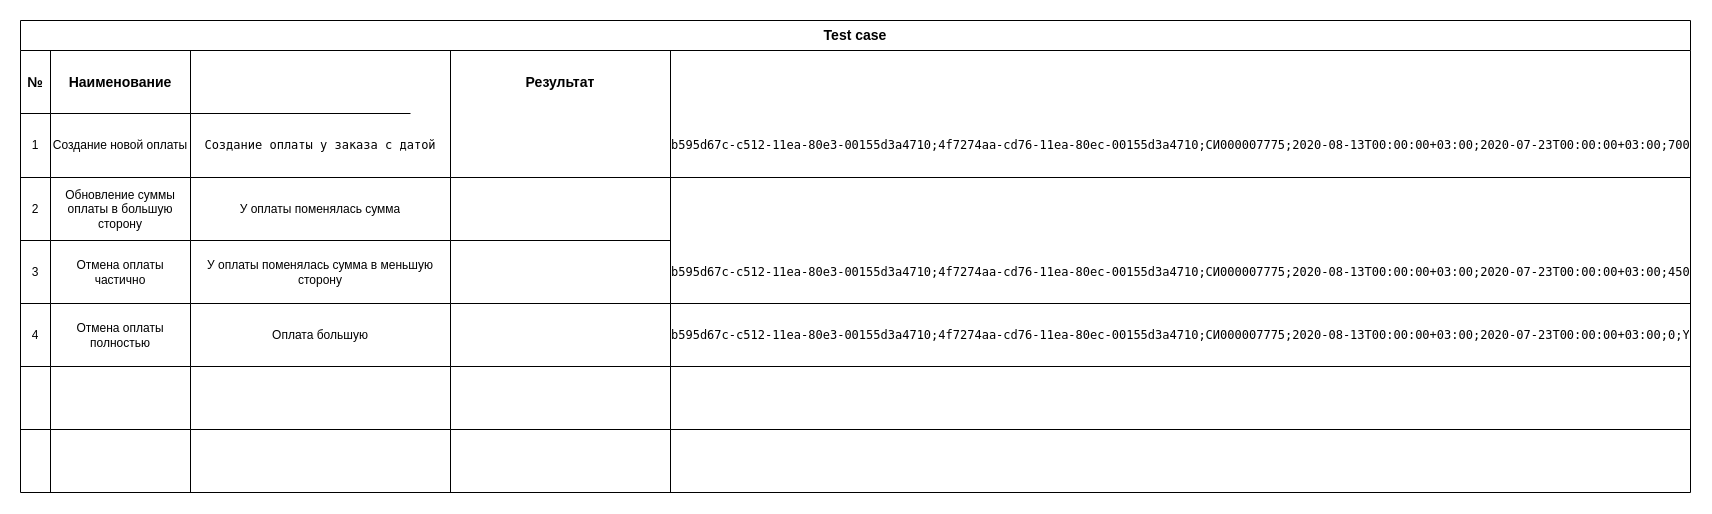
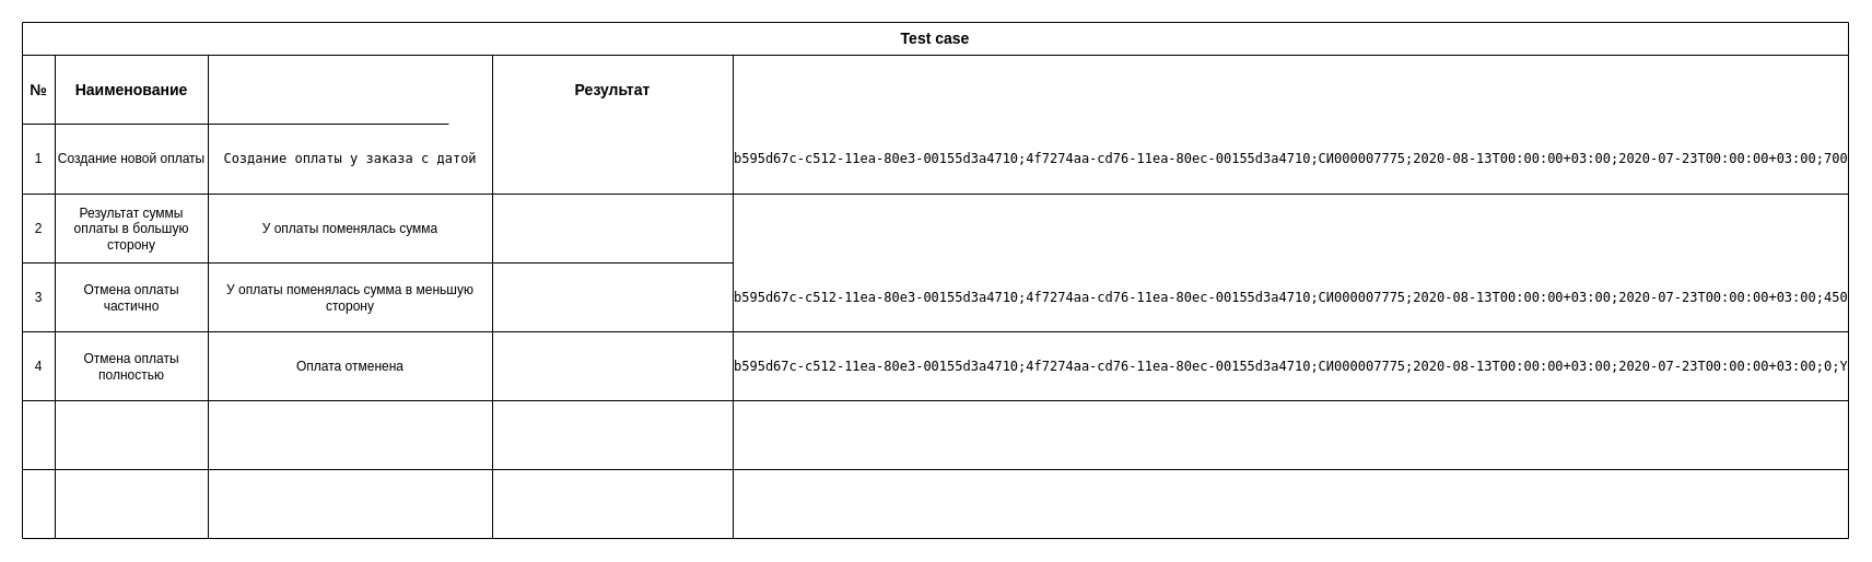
- <mxCell id="15" value="Обновление суммы оплаты в большую сторону" style="shape=partialRectangle;html=1;whiteSpace=wrap;connectable=0;fillColor=none;top=0;left=0;bottom=0;right=0;overflow=hidden;labelBackgroundColor=none;" vertex="1" parent="13"><mxGeometry x="30" width="140" height="63" as="geometry" /></mxCell>
+ <mxCell id="15" value="Результат суммы оплаты в большую сторону" style="shape=partialRectangle;html=1;whiteSpace=wrap;connectable=0;fillColor=none;top=0;left=0;bottom=0;right=0;overflow=hidden;labelBackgroundColor=none;" vertex="1" parent="13"><mxGeometry x="30" width="140" height="63" as="geometry" /></mxCell>
- <mxCell id="27" value="Оплата большую" style="shape=partialRectangle;html=1;whiteSpace=wrap;connectable=0;fillColor=none;top=0;left=0;bottom=0;right=0;overflow=hidden;labelBackgroundColor=none;" vertex="1" parent="24"><mxGeometry x="170" width="260" height="63" as="geometry" /></mxCell>
+ <mxCell id="27" value="Оплата отменена" style="shape=partialRectangle;html=1;whiteSpace=wrap;connectable=0;fillColor=none;top=0;left=0;bottom=0;right=0;overflow=hidden;labelBackgroundColor=none;" vertex="1" parent="24"><mxGeometry x="170" width="260" height="63" as="geometry" /></mxCell>
